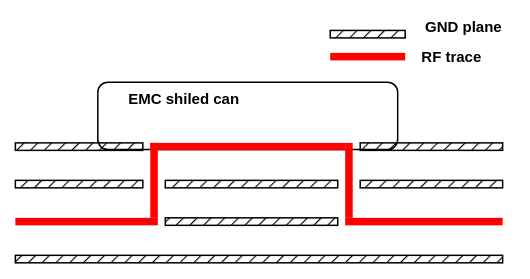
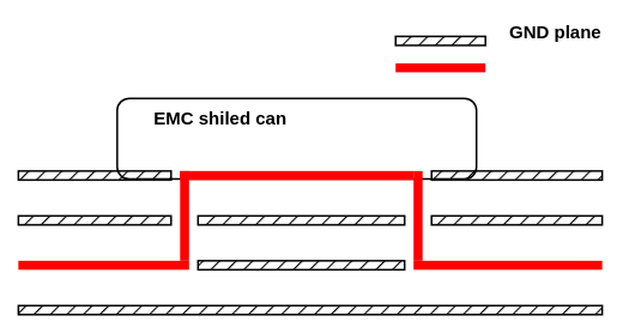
- <mxCell id="17" value="RF trace" style="text;html=1;align=left;verticalAlign=middle;whiteSpace=wrap;rounded=0;fontSize=20;fontStyle=1" vertex="1" parent="1"><mxGeometry x="560" y="60" width="90" height="30" as="geometry" /></mxCell>
